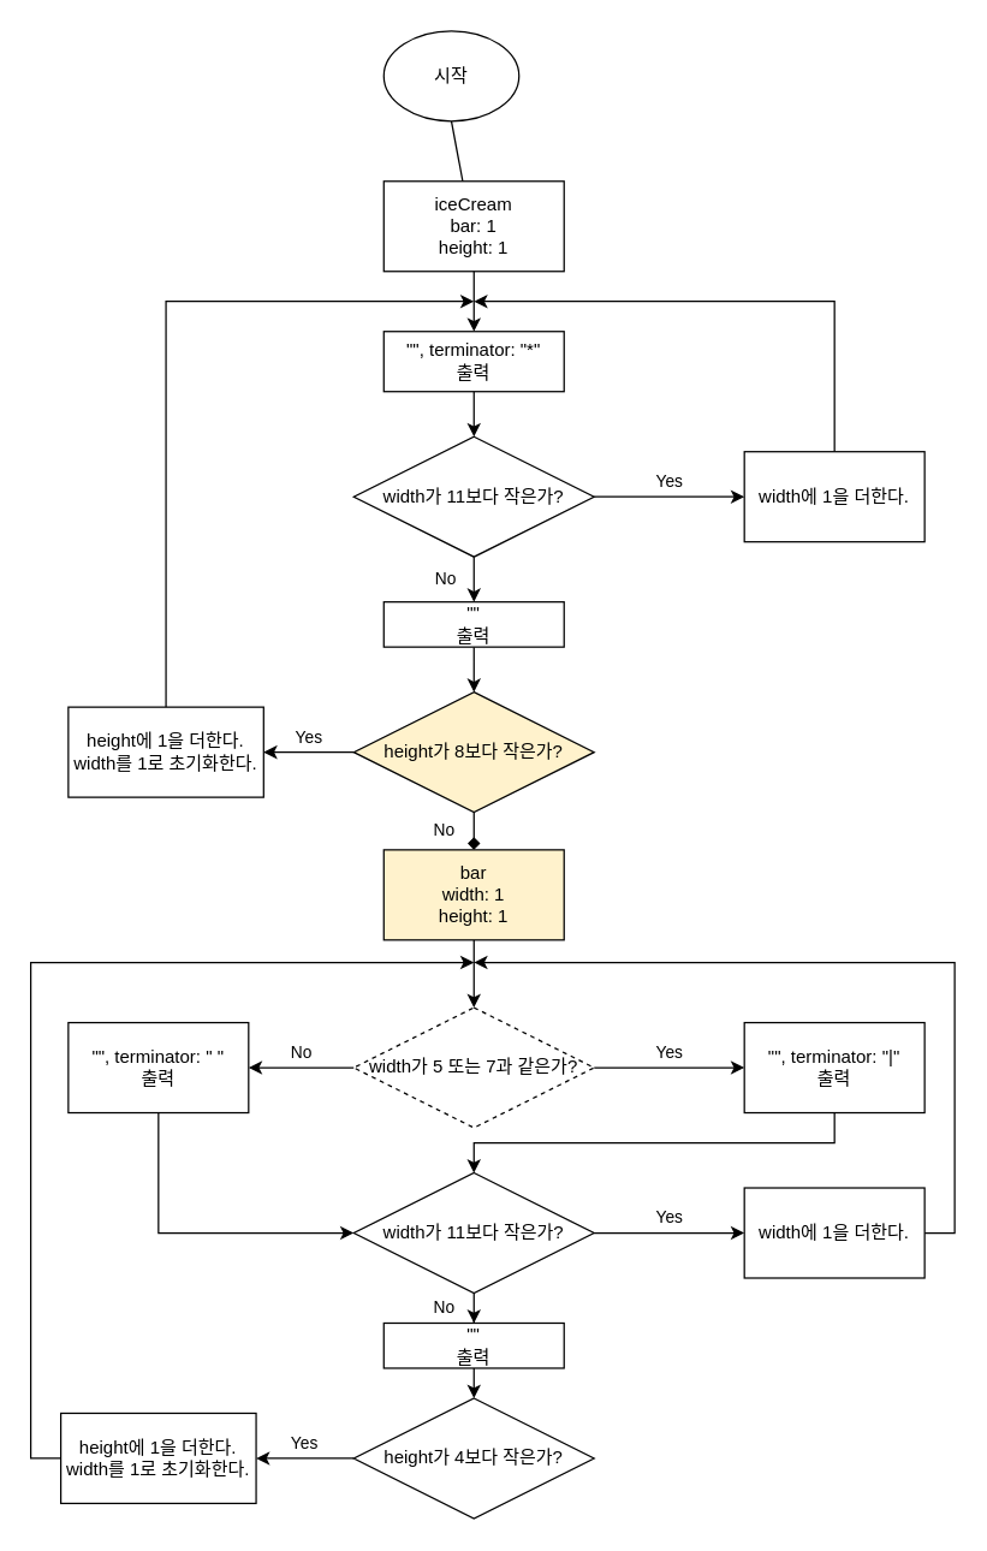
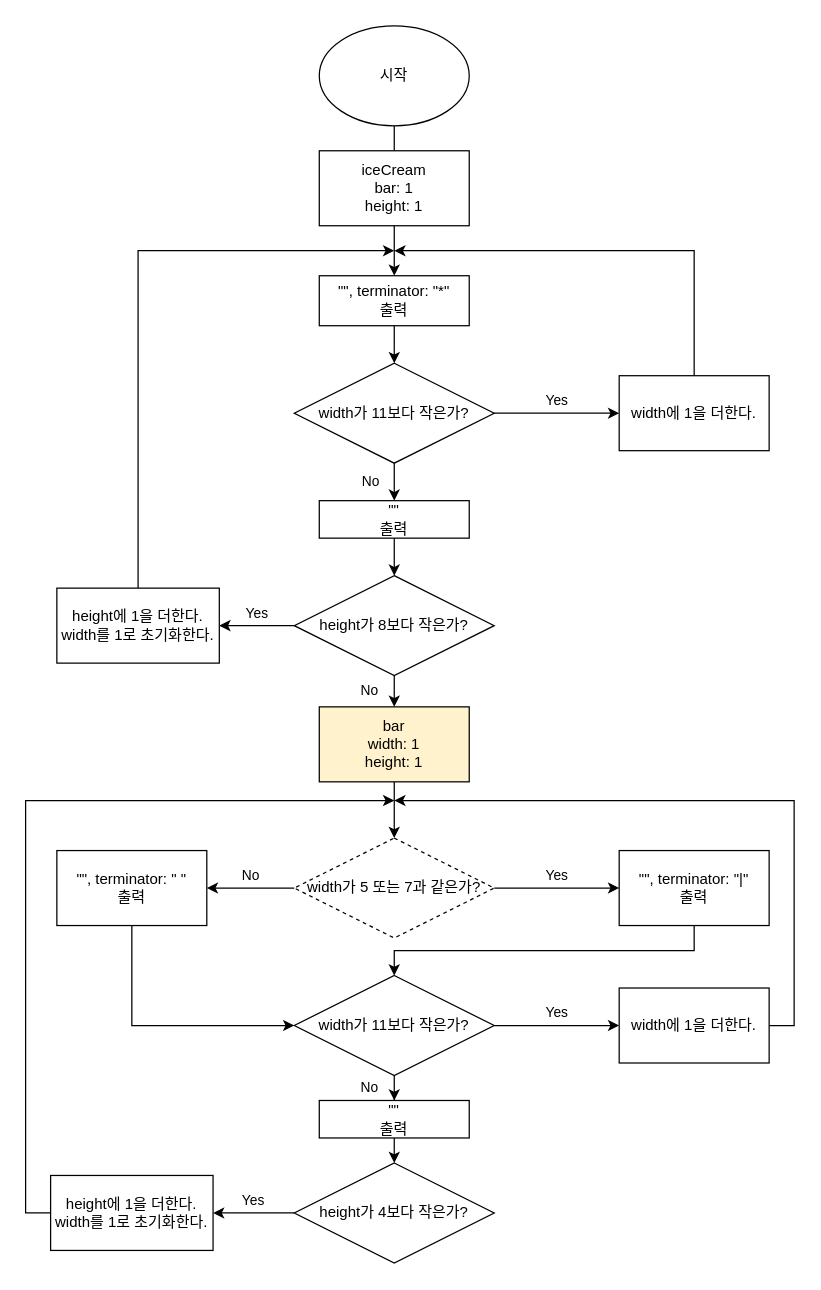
- <mxCell id="2" value="시작" style="ellipse;whiteSpace=wrap;html=1;" vertex="1" parent="1"><mxGeometry x="255" y="20" width="90" height="60" as="geometry" /></mxCell>
+ <mxCell id="2" value="시작" style="ellipse;whiteSpace=wrap;html=1;" vertex="1" parent="1"><mxGeometry x="255" y="20" width="120" height="80" as="geometry" /></mxCell>
- <mxCell id="17" value="height가 8보다 작은가?" style="rhombus;whiteSpace=wrap;html=1;rounded=0;fillColor=#fff2cc;" vertex="1" parent="1"><mxGeometry x="235" y="460" width="160" height="80" as="geometry" /></mxCell>
+ <mxCell id="17" value="height가 8보다 작은가?" style="rhombus;whiteSpace=wrap;html=1;rounded=0;" vertex="1" parent="1"><mxGeometry x="235" y="460" width="160" height="80" as="geometry" /></mxCell>
- <mxCell id="16" value="No" style="edgeStyle=orthogonalEdgeStyle;rounded=0;orthogonalLoop=1;jettySize=auto;html=1;spacingRight=40;endArrow=diamond;" edge="1" parent="1" source="17" target="21"><mxGeometry relative="1" as="geometry" /></mxCell>
+ <mxCell id="16" value="No" style="edgeStyle=orthogonalEdgeStyle;rounded=0;orthogonalLoop=1;jettySize=auto;html=1;spacingRight=40;" edge="1" parent="1" source="17" target="21"><mxGeometry relative="1" as="geometry" /></mxCell>
